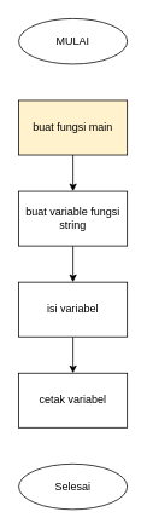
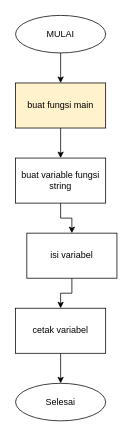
+ <mxCell id="2" value="" style="edgeStyle=orthogonalEdgeStyle;rounded=0;orthogonalLoop=1;jettySize=auto;html=1;" edge="1" parent="1" source="3" target="5"><mxGeometry relative="1" as="geometry" /></mxCell>
- <mxCell id="9" value="isi variabel" style="rounded=0;whiteSpace=wrap;html=1;" vertex="1" parent="1"><mxGeometry x="20" y="310" width="120" height="60" as="geometry" /></mxCell>
+ <mxCell id="9" value="isi variabel" style="rounded=0;whiteSpace=wrap;html=1;" vertex="1" parent="1"><mxGeometry x="35" y="310" width="120" height="60" as="geometry" /></mxCell>
+ <mxCell id="10" value="" style="edgeStyle=orthogonalEdgeStyle;rounded=0;orthogonalLoop=1;jettySize=auto;html=1;" edge="1" parent="1" source="11" target="12"><mxGeometry relative="1" as="geometry" /></mxCell>
